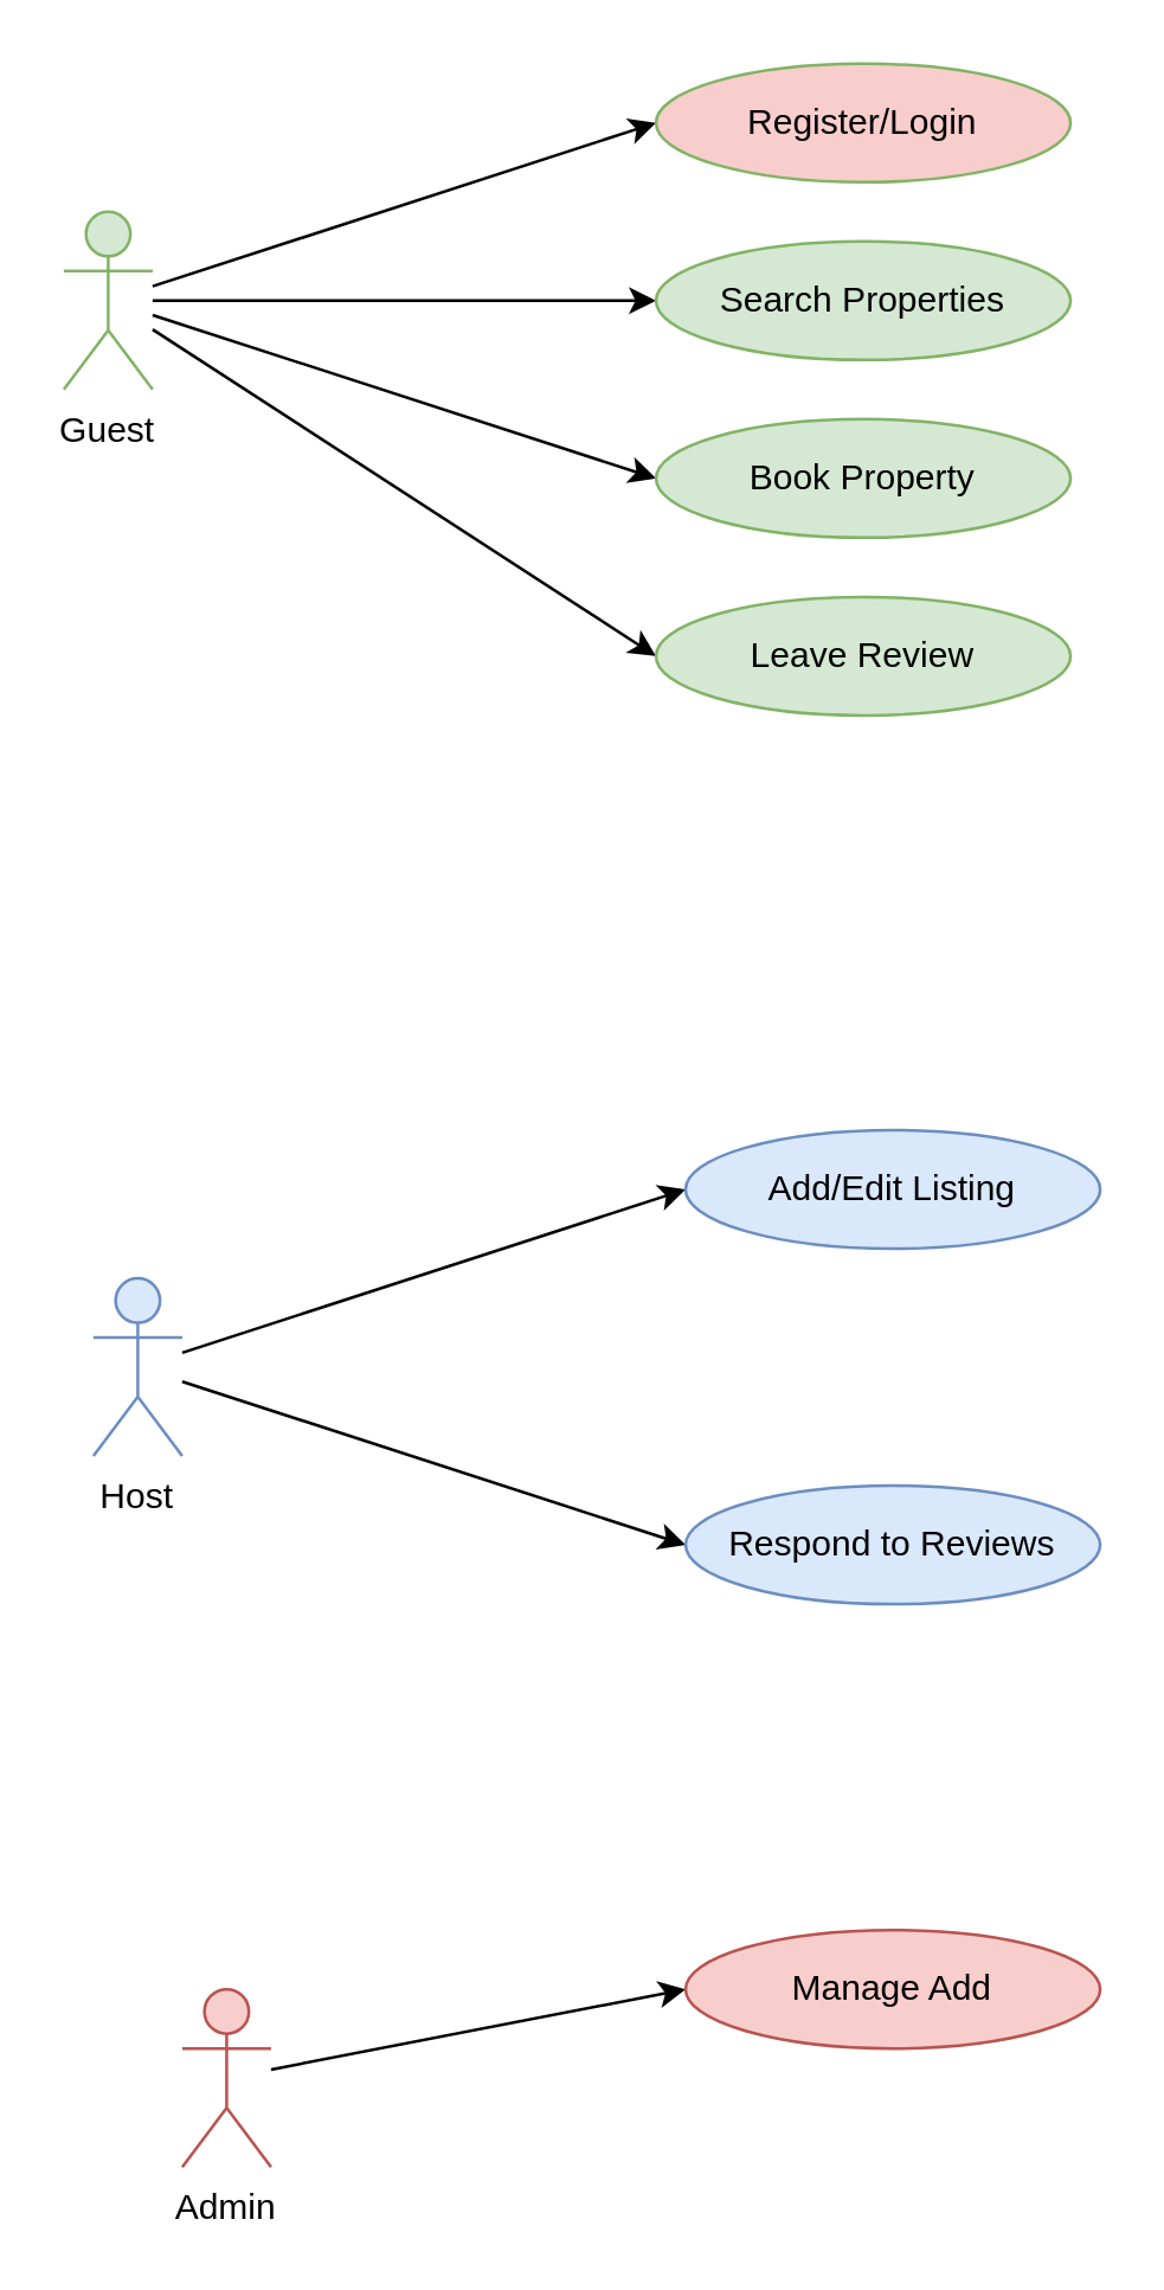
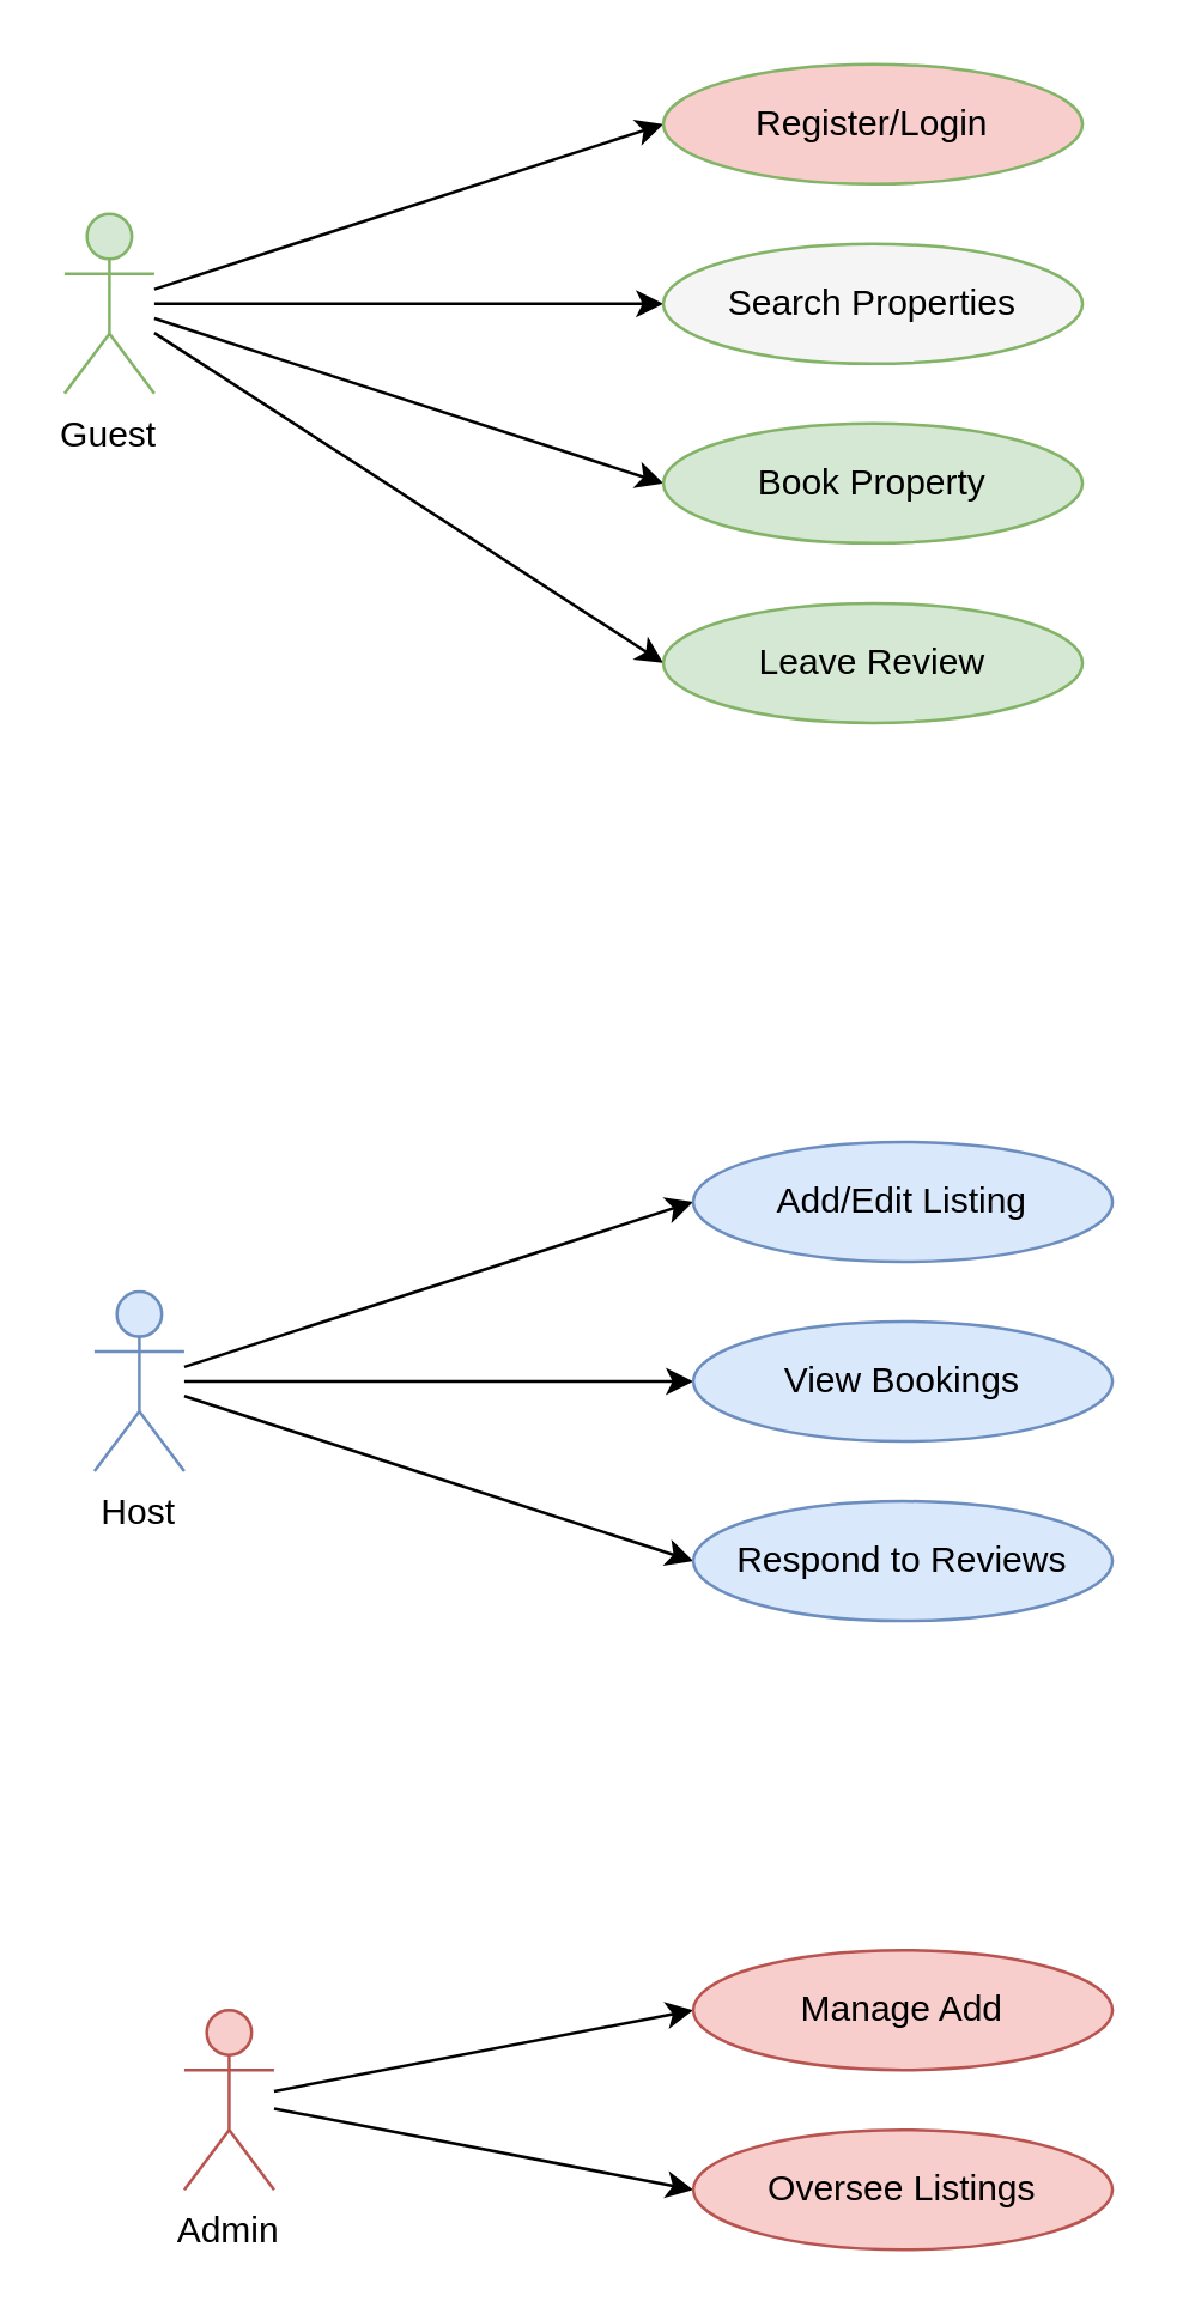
- <mxCell id="25" value="Search Properties" style="ellipse;whiteSpace=wrap;html=1;fillColor=#d5e8d4;strokeColor=#82b366;" vertex="1" parent="1"><mxGeometry x="220" y="80" width="140" height="40" as="geometry" /></mxCell>
+ <mxCell id="25" value="Search Properties" style="ellipse;whiteSpace=wrap;html=1;fillColor=#f5f5f5;strokeColor=#82b366;" vertex="1" parent="1"><mxGeometry x="220" y="80" width="140" height="40" as="geometry" /></mxCell>
+ <mxCell id="18" style="edgeStyle=none;html=1;" edge="1" parent="1" source="20" target="29"><mxGeometry relative="1" as="geometry" /></mxCell>
+ <mxCell id="29" value="View Bookings" style="ellipse;whiteSpace=wrap;html=1;fillColor=#dae8fc;strokeColor=#6c8ebf;" vertex="1" parent="1"><mxGeometry x="230" y="440" width="140" height="40" as="geometry" /></mxCell>
+ <mxCell id="22" style="edgeStyle=none;html=1;entryX=0;entryY=0.5;entryDx=0;entryDy=0;" edge="1" parent="1" source="23" target="32"><mxGeometry relative="1" as="geometry" /></mxCell>
+ <mxCell id="32" value="Oversee Listings" style="ellipse;whiteSpace=wrap;html=1;fillColor=#f8cecc;strokeColor=#b85450;" vertex="1" parent="1"><mxGeometry x="230" y="710" width="140" height="40" as="geometry" /></mxCell>
